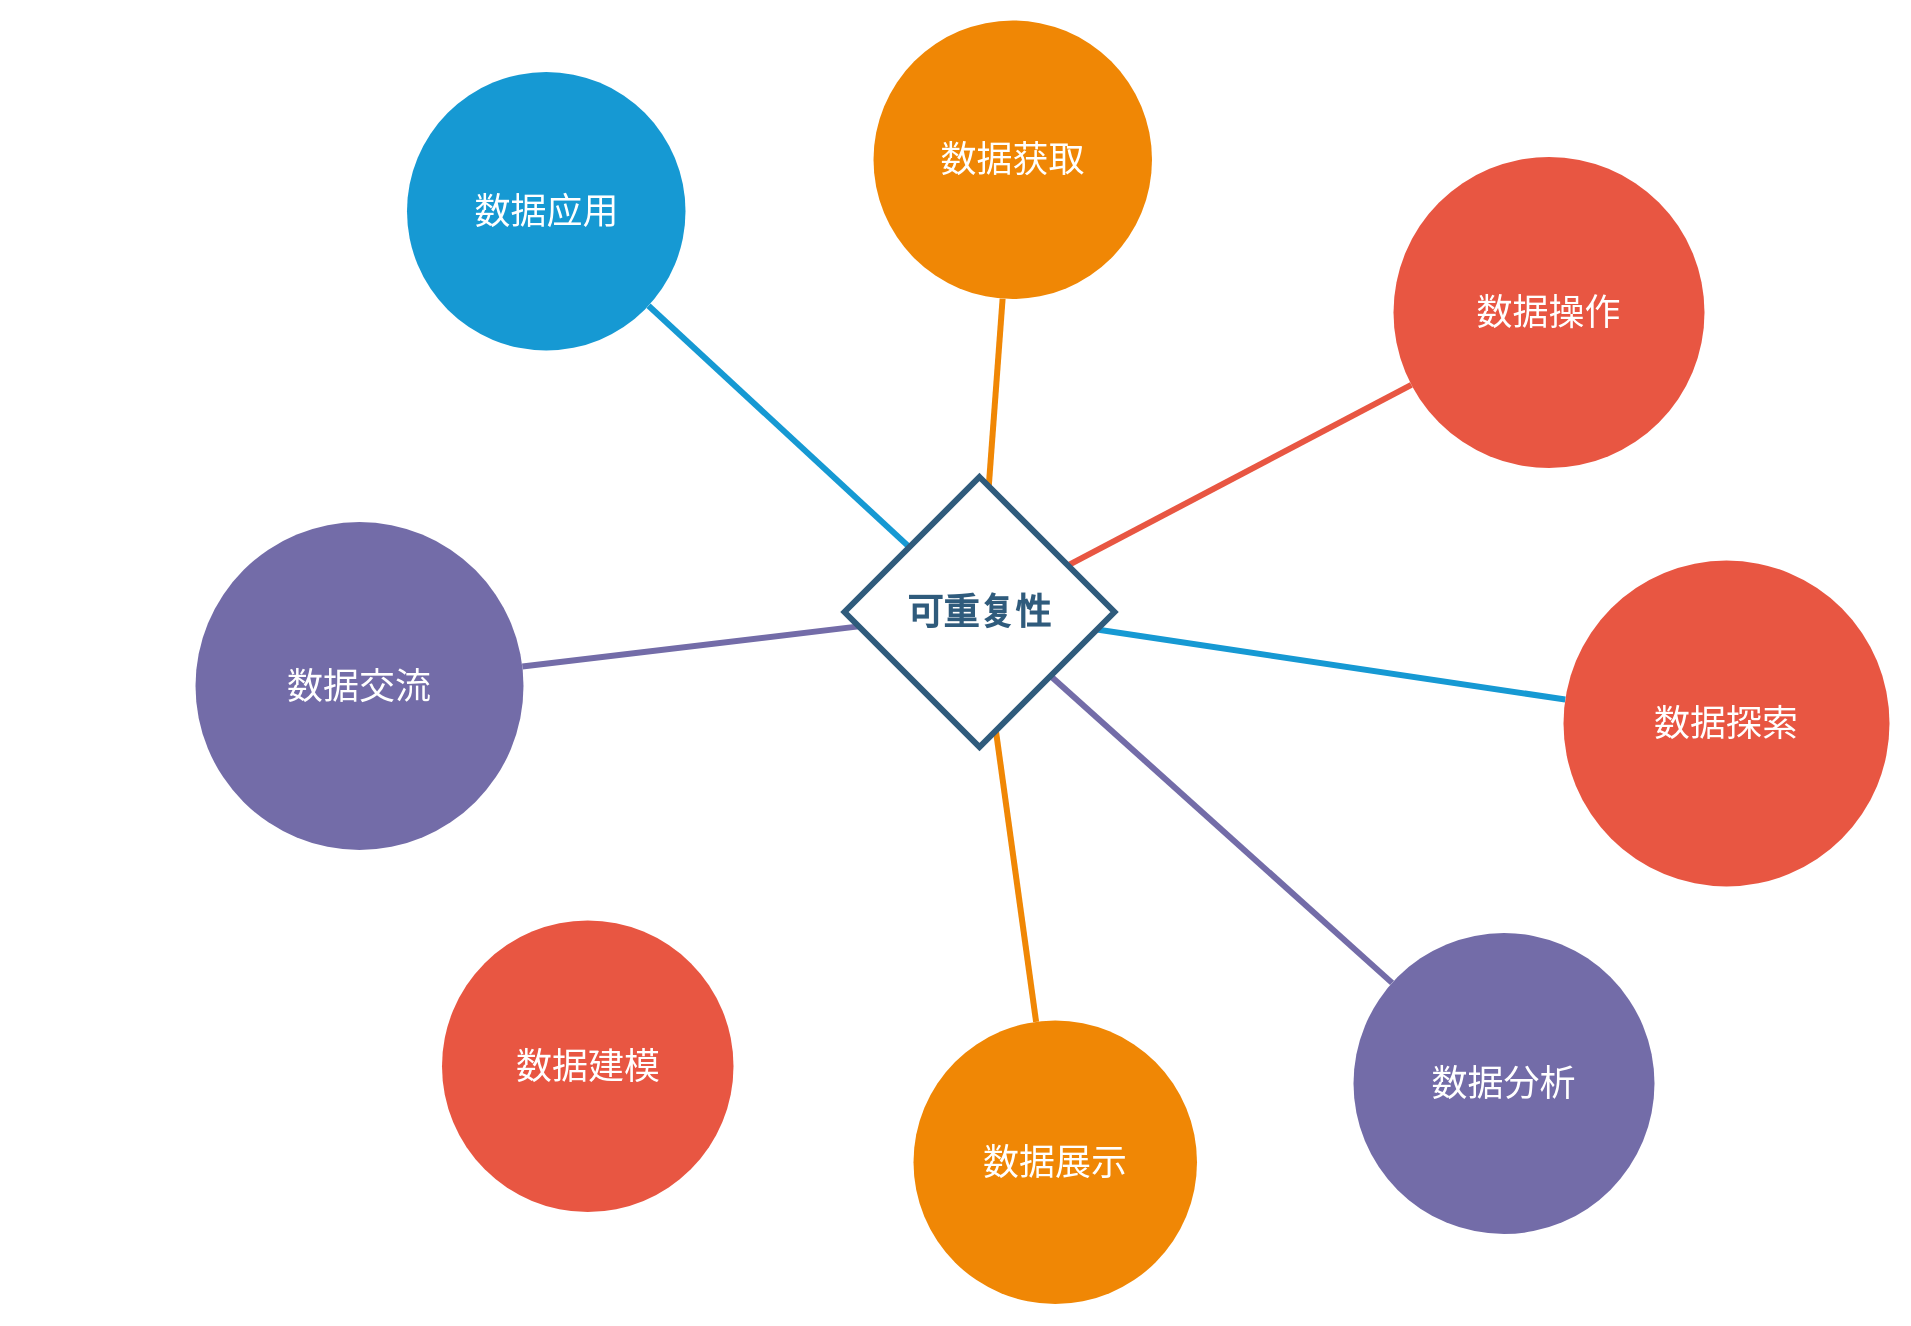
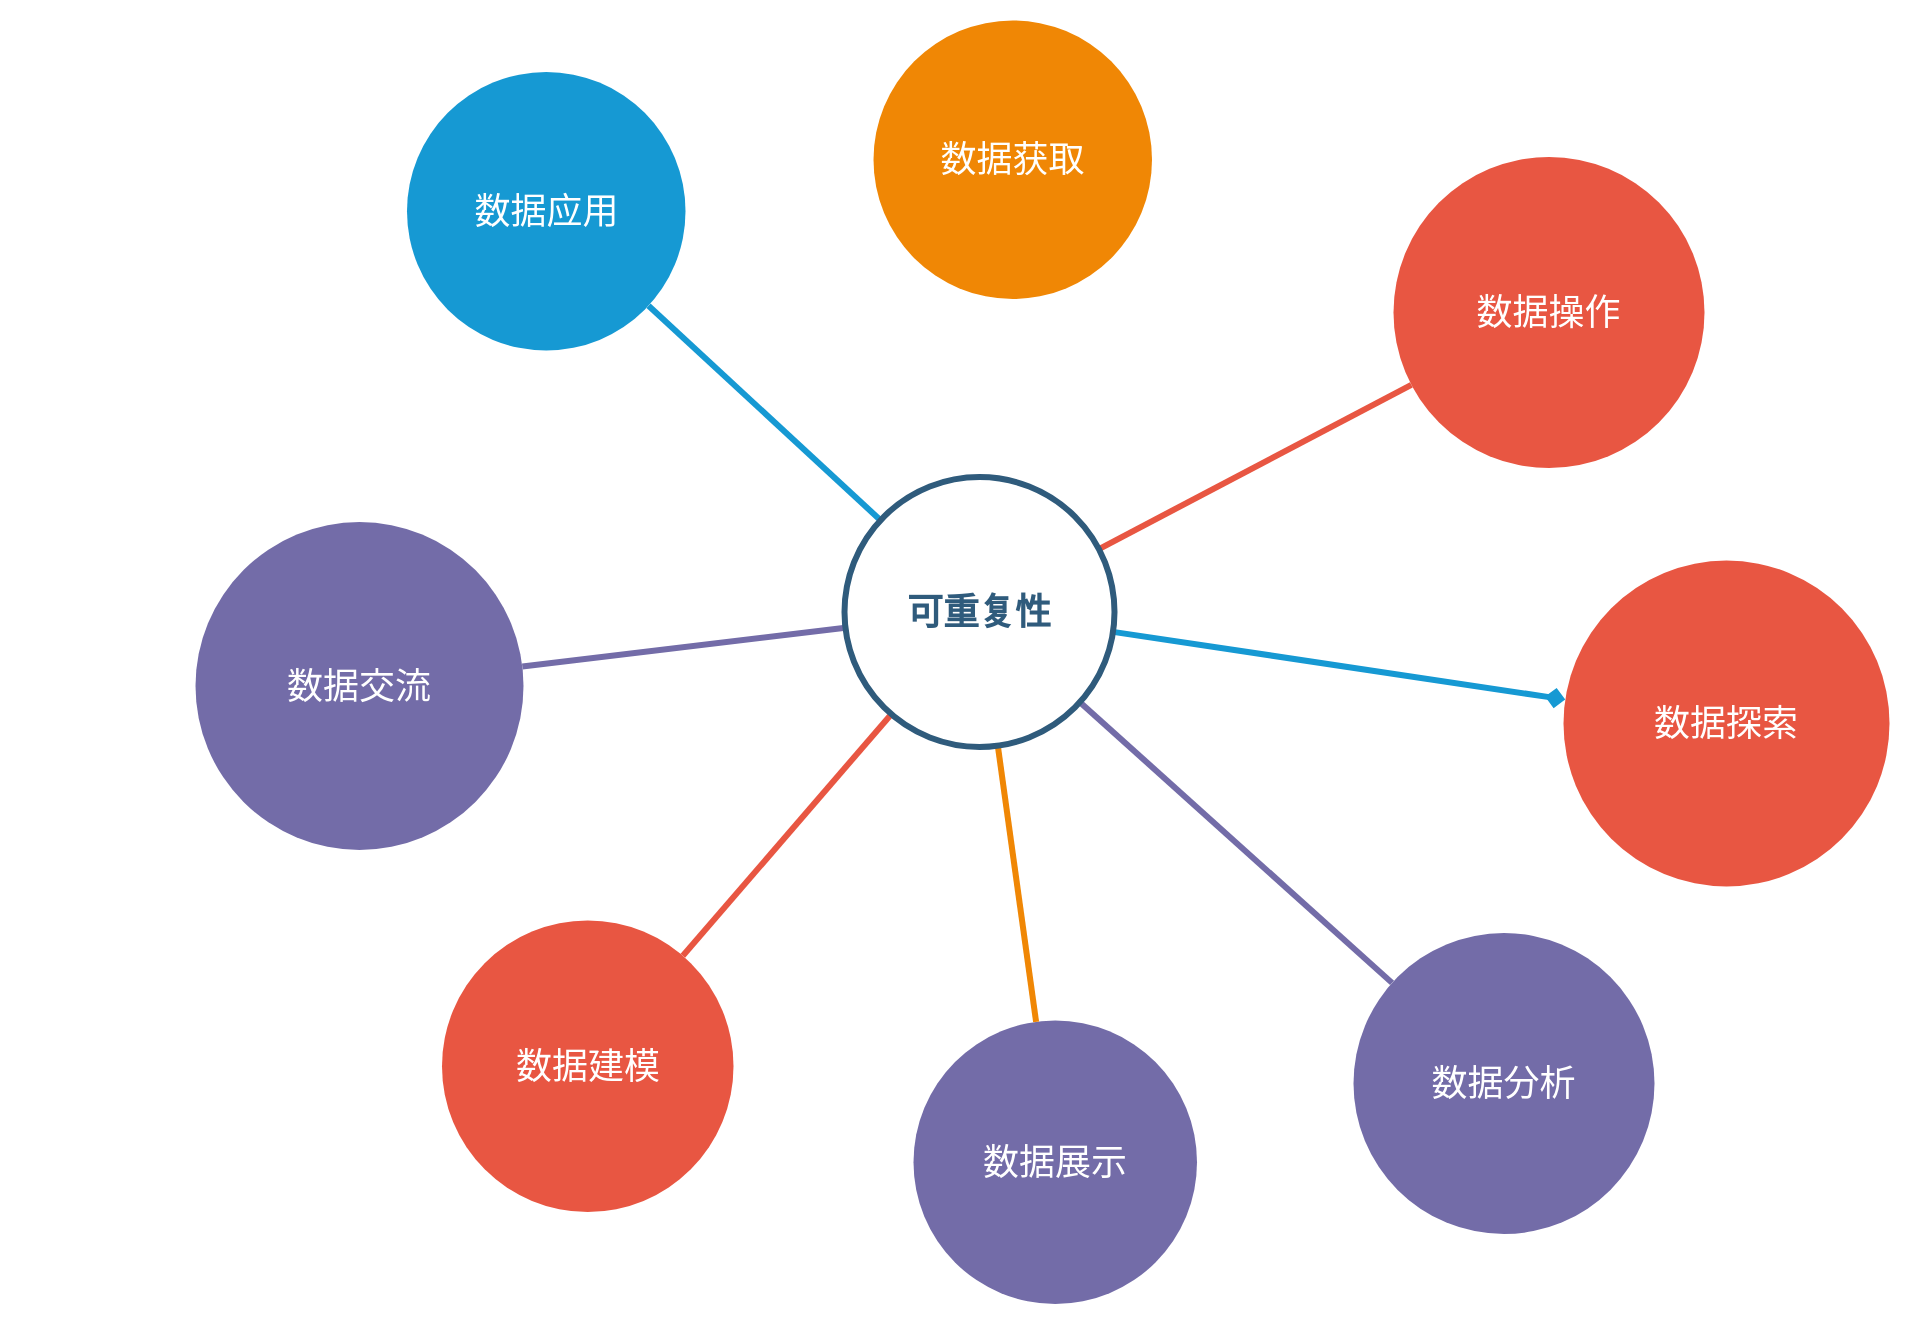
- <mxCell id="10" style="endArrow=none;strokeWidth=6;strokeColor=#f08705;html=1;fontSize=36;" parent="1" source="18" target="3" edge="1"><mxGeometry relative="1" as="geometry" /></mxCell>
- <mxCell id="18" value="可重复性" style="rhombus;whiteSpace=wrap;html=1;shadow=0;fontFamily=Helvetica;fontSize=36;fontColor=#2F5B7C;align=center;strokeColor=#2F5B7C;strokeWidth=6;fillColor=#FFFFFF;fontStyle=1;gradientColor=none;" parent="1" vertex="1"><mxGeometry x="844" y="476.5" width="270" height="270" as="geometry" /></mxCell>
+ <mxCell id="18" value="可重复性" style="ellipse;whiteSpace=wrap;html=1;shadow=0;fontFamily=Helvetica;fontSize=36;fontColor=#2F5B7C;align=center;strokeColor=#2F5B7C;strokeWidth=6;fillColor=#FFFFFF;fontStyle=1;gradientColor=none;" parent="1" vertex="1"><mxGeometry x="844" y="476.5" width="270" height="270" as="geometry" /></mxCell>
- <mxCell id="12" style="endArrow=none;strokeWidth=6;strokeColor=#1699D3;html=1;fontSize=36;" parent="1" source="18" target="5" edge="1"><mxGeometry relative="1" as="geometry" /></mxCell>
+ <mxCell id="12" style="endArrow=diamond;strokeWidth=6;strokeColor=#1699D3;html=1;fontSize=36;" parent="1" source="18" target="5" edge="1"><mxGeometry relative="1" as="geometry" /></mxCell>
+ <mxCell id="16" value="" style="edgeStyle=none;endArrow=none;strokeWidth=6;strokeColor=#E85642;html=1;fontSize=36;" parent="1" source="18" target="8" edge="1"><mxGeometry x="181" y="226.5" width="100" height="100" as="geometry"><mxPoint x="64" y="126.5" as="sourcePoint" /><mxPoint x="164" y="26.5" as="targetPoint" /></mxGeometry></mxCell>
- <mxCell id="7" value="数据展示" style="ellipse;whiteSpace=wrap;html=1;shadow=0;fontFamily=Helvetica;fontSize=36;fontColor=#FFFFFF;align=center;strokeWidth=3;fillColor=#F08705;strokeColor=none;" parent="1" vertex="1"><mxGeometry x="913" y="1020" width="283.5" height="283.5" as="geometry" /></mxCell>
+ <mxCell id="7" value="数据展示" style="ellipse;whiteSpace=wrap;html=1;shadow=0;fontFamily=Helvetica;fontSize=36;fontColor=#FFFFFF;align=center;strokeWidth=3;fillColor=#736ca8;strokeColor=none;" parent="1" vertex="1"><mxGeometry x="913" y="1020" width="283.5" height="283.5" as="geometry" /></mxCell>
